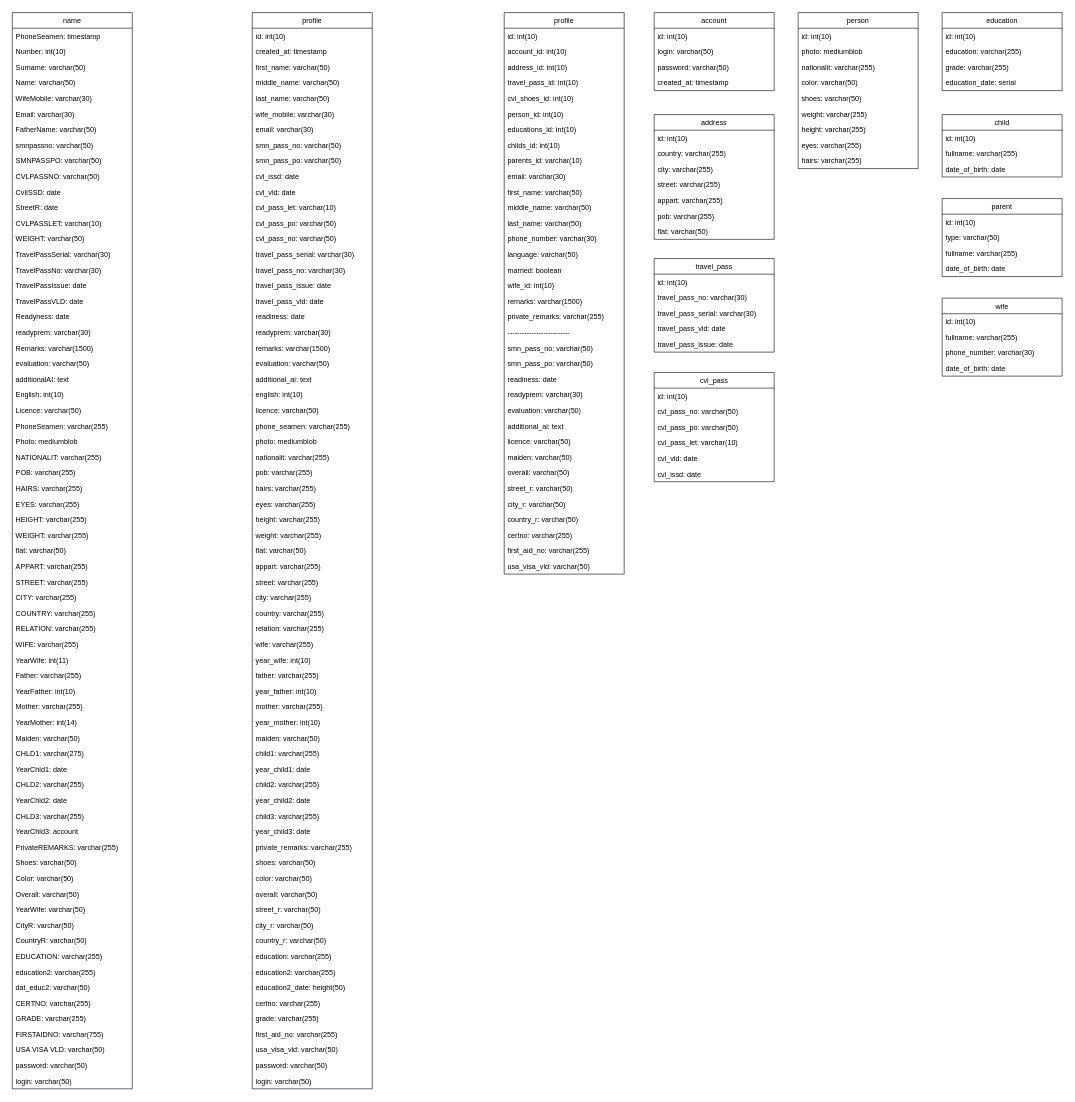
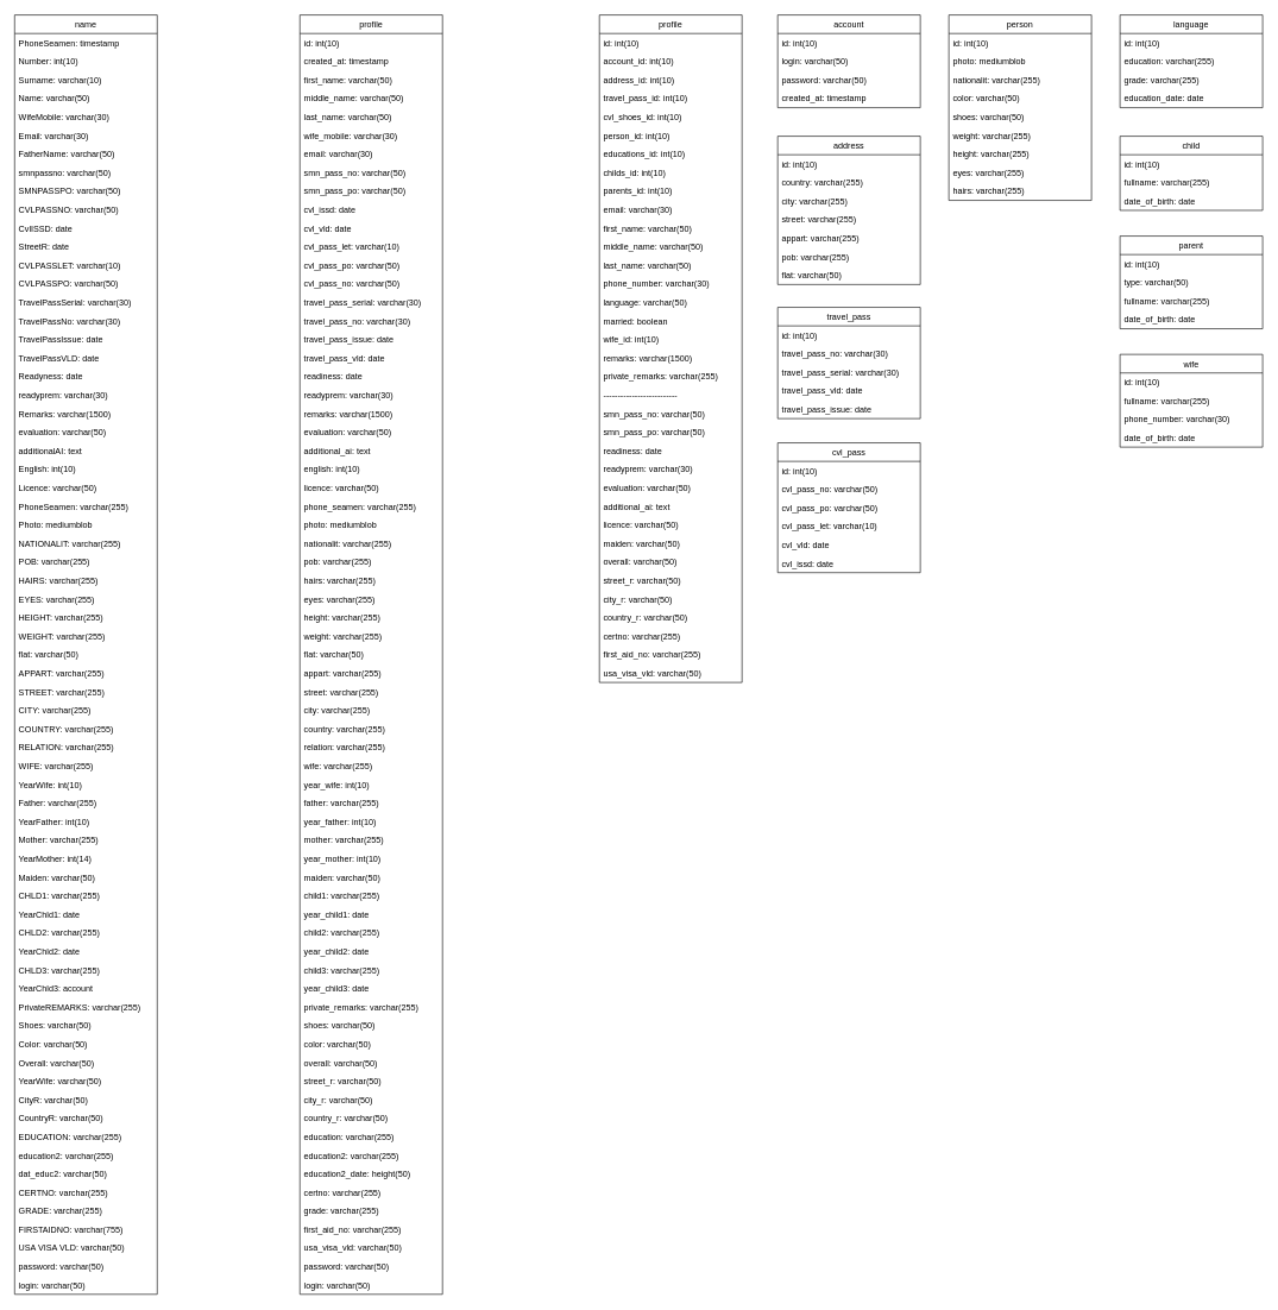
- <mxCell id="212" value="education" style="swimlane;fontStyle=0;childLayout=stackLayout;horizontal=1;startSize=26;fillColor=none;horizontalStack=0;resizeParent=1;resizeParentMax=0;resizeLast=0;collapsible=1;marginBottom=0;" vertex="1" parent="1"><mxGeometry x="1570" y="20" width="200" height="130" as="geometry" /></mxCell>
+ <mxCell id="212" value="language" style="swimlane;fontStyle=0;childLayout=stackLayout;horizontal=1;startSize=26;fillColor=none;horizontalStack=0;resizeParent=1;resizeParentMax=0;resizeLast=0;collapsible=1;marginBottom=0;" vertex="1" parent="1"><mxGeometry x="1570" y="20" width="200" height="130" as="geometry" /></mxCell>
- <mxCell id="5" value="Surname: varchar(50)" style="text;strokeColor=none;fillColor=none;align=left;verticalAlign=top;spacingLeft=4;spacingRight=4;overflow=hidden;rotatable=0;points=[[0,0.5],[1,0.5]];portConstraint=eastwest;" parent="2" vertex="1"><mxGeometry y="78" width="200" height="26" as="geometry" /></mxCell>
+ <mxCell id="5" value="Surname: varchar(10)" style="text;strokeColor=none;fillColor=none;align=left;verticalAlign=top;spacingLeft=4;spacingRight=4;overflow=hidden;rotatable=0;points=[[0,0.5],[1,0.5]];portConstraint=eastwest;" parent="2" vertex="1"><mxGeometry y="78" width="200" height="26" as="geometry" /></mxCell>
- <mxCell id="216" value="education_date: serial" style="text;strokeColor=none;fillColor=none;align=left;verticalAlign=top;spacingLeft=4;spacingRight=4;overflow=hidden;rotatable=0;points=[[0,0.5],[1,0.5]];portConstraint=eastwest;" vertex="1" parent="212"><mxGeometry y="104" width="200" height="26" as="geometry" /></mxCell>
+ <mxCell id="216" value="education_date: date" style="text;strokeColor=none;fillColor=none;align=left;verticalAlign=top;spacingLeft=4;spacingRight=4;overflow=hidden;rotatable=0;points=[[0,0.5],[1,0.5]];portConstraint=eastwest;" vertex="1" parent="212"><mxGeometry y="104" width="200" height="26" as="geometry" /></mxCell>
- <mxCell id="149" value="parents_id: varchar(10)" style="text;strokeColor=none;fillColor=none;align=left;verticalAlign=top;spacingLeft=4;spacingRight=4;overflow=hidden;rotatable=0;points=[[0,0.5],[1,0.5]];portConstraint=eastwest;" vertex="1" parent="140"><mxGeometry y="234" width="200" height="26" as="geometry" /></mxCell>
+ <mxCell id="149" value="parents_id: int(10)" style="text;strokeColor=none;fillColor=none;align=left;verticalAlign=top;spacingLeft=4;spacingRight=4;overflow=hidden;rotatable=0;points=[[0,0.5],[1,0.5]];portConstraint=eastwest;" vertex="1" parent="140"><mxGeometry y="234" width="200" height="26" as="geometry" /></mxCell>
- <mxCell id="16" value="WEIGHT: varchar(50)" style="text;strokeColor=none;fillColor=none;align=left;verticalAlign=top;spacingLeft=4;spacingRight=4;overflow=hidden;rotatable=0;points=[[0,0.5],[1,0.5]];portConstraint=eastwest;" parent="2" vertex="1"><mxGeometry y="364" width="200" height="26" as="geometry" /></mxCell>
+ <mxCell id="16" value="CVLPASSPO: varchar(50)" style="text;strokeColor=none;fillColor=none;align=left;verticalAlign=top;spacingLeft=4;spacingRight=4;overflow=hidden;rotatable=0;points=[[0,0.5],[1,0.5]];portConstraint=eastwest;" parent="2" vertex="1"><mxGeometry y="364" width="200" height="26" as="geometry" /></mxCell>
- <mxCell id="43" value="YearWife: int(11)" style="text;strokeColor=none;fillColor=none;align=left;verticalAlign=top;spacingLeft=4;spacingRight=4;overflow=hidden;rotatable=0;points=[[0,0.5],[1,0.5]];portConstraint=eastwest;" parent="2" vertex="1"><mxGeometry y="1066" width="200" height="26" as="geometry" /></mxCell>
+ <mxCell id="43" value="YearWife: int(10)" style="text;strokeColor=none;fillColor=none;align=left;verticalAlign=top;spacingLeft=4;spacingRight=4;overflow=hidden;rotatable=0;points=[[0,0.5],[1,0.5]];portConstraint=eastwest;" parent="2" vertex="1"><mxGeometry y="1066" width="200" height="26" as="geometry" /></mxCell>
- <mxCell id="49" value="CHLD1: varchar(275)" style="text;strokeColor=none;fillColor=none;align=left;verticalAlign=top;spacingLeft=4;spacingRight=4;overflow=hidden;rotatable=0;points=[[0,0.5],[1,0.5]];portConstraint=eastwest;" parent="2" vertex="1"><mxGeometry y="1222" width="200" height="26" as="geometry" /></mxCell>
+ <mxCell id="49" value="CHLD1: varchar(255)" style="text;strokeColor=none;fillColor=none;align=left;verticalAlign=top;spacingLeft=4;spacingRight=4;overflow=hidden;rotatable=0;points=[[0,0.5],[1,0.5]];portConstraint=eastwest;" parent="2" vertex="1"><mxGeometry y="1222" width="200" height="26" as="geometry" /></mxCell>
